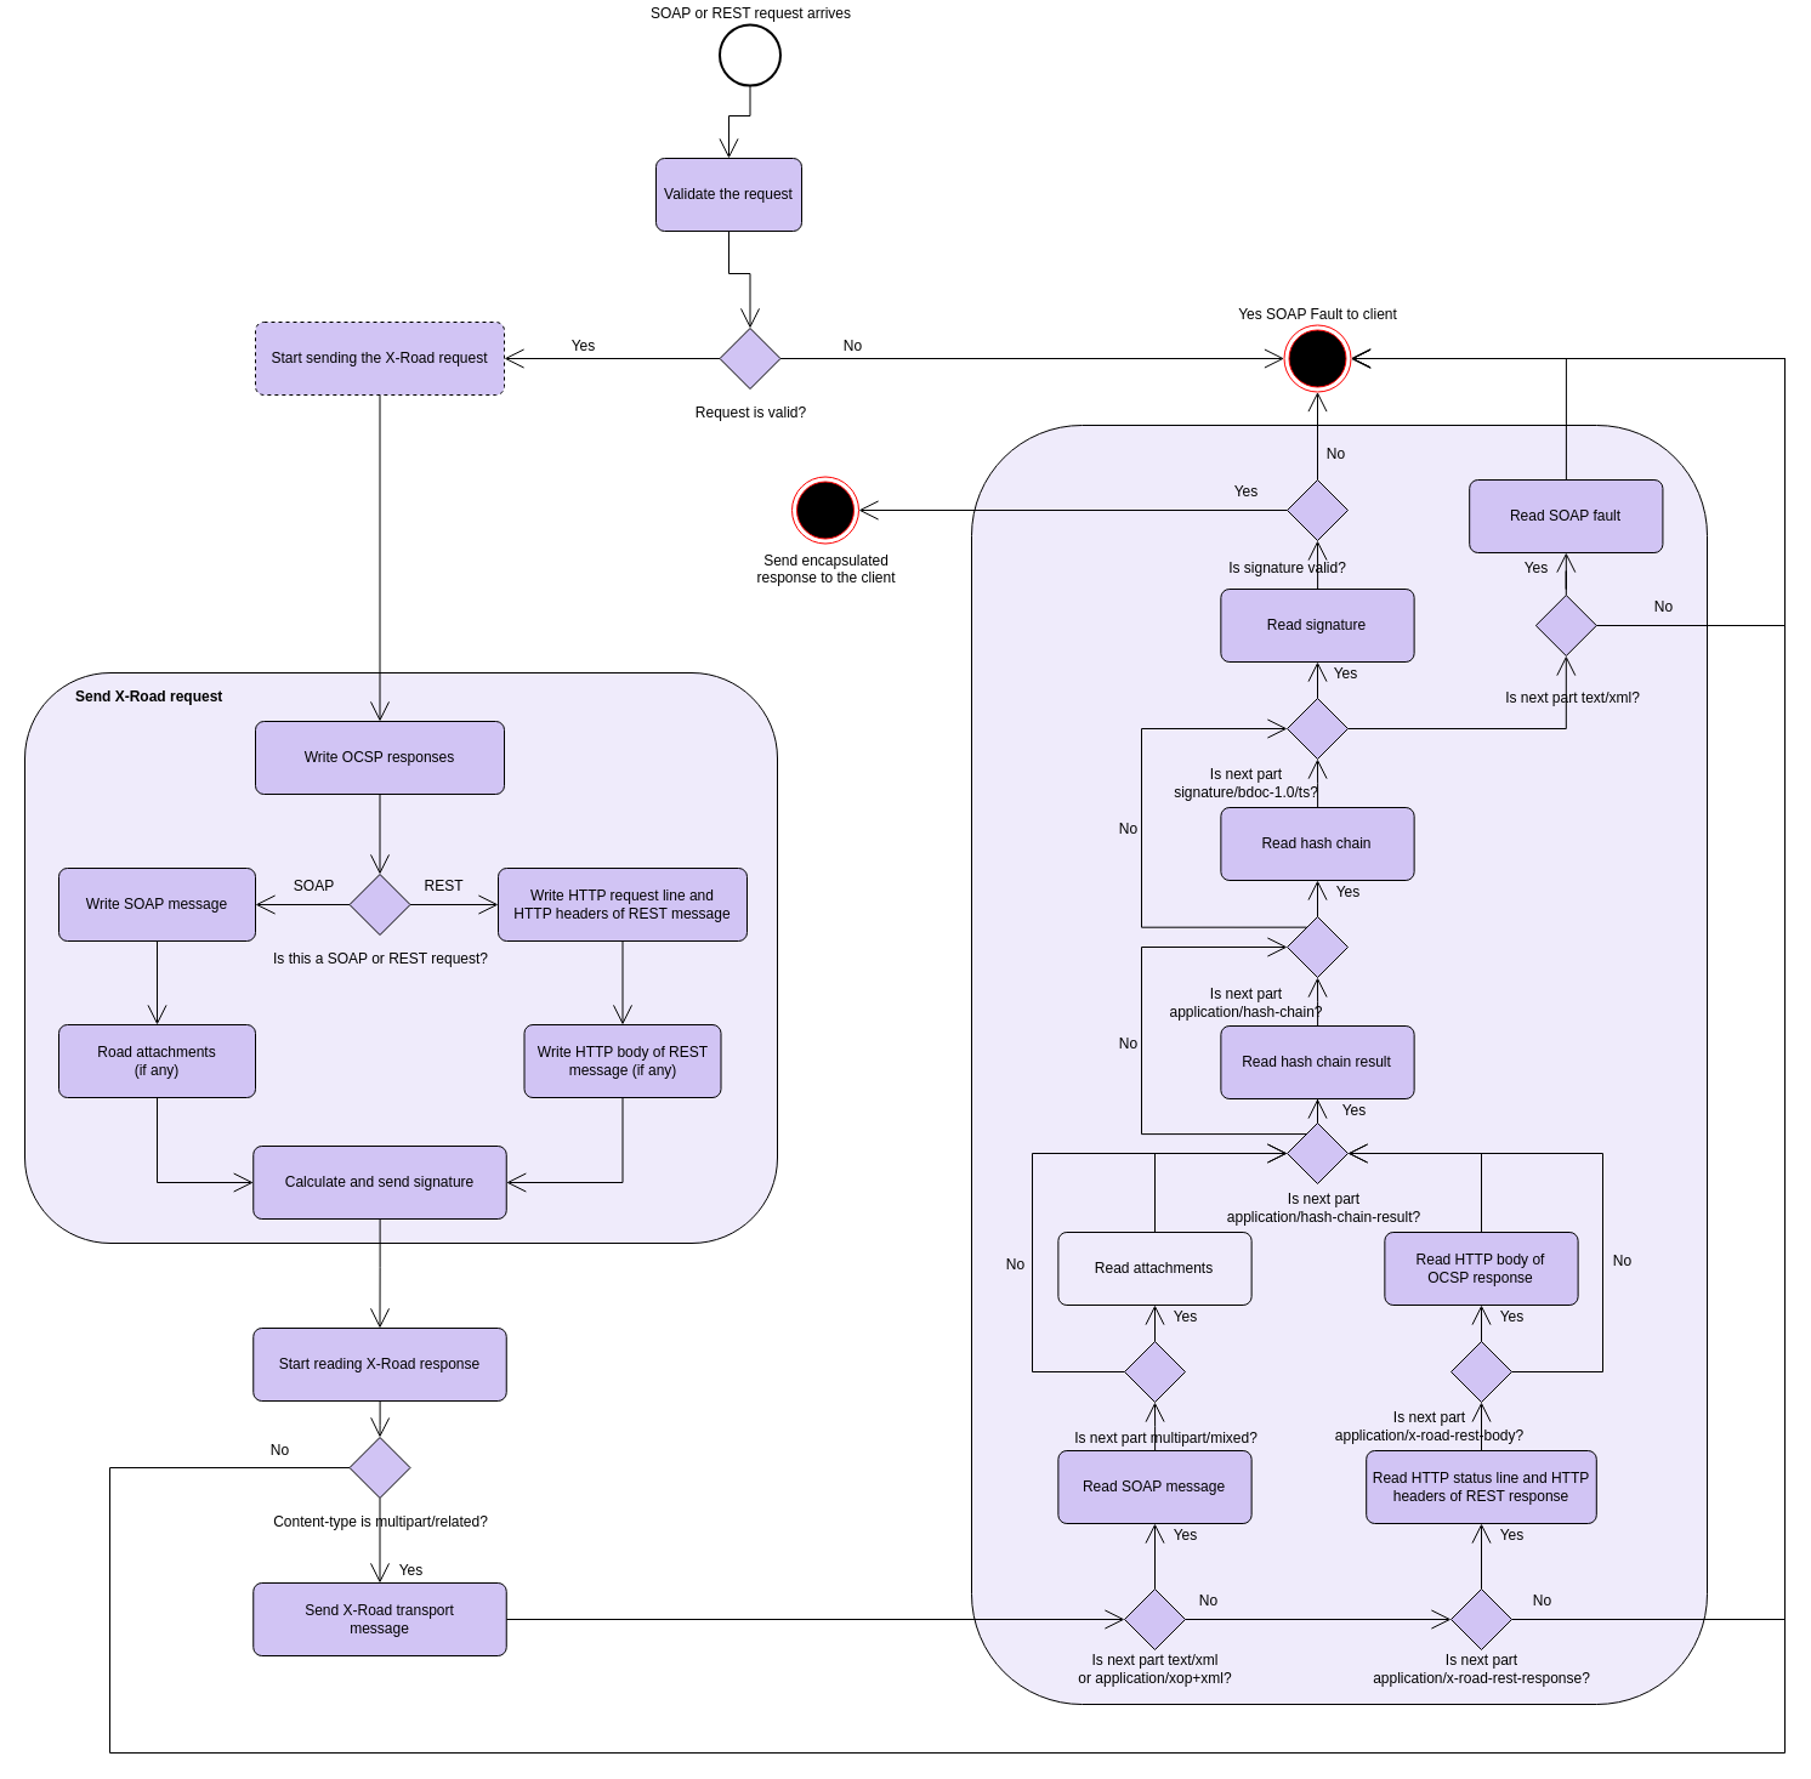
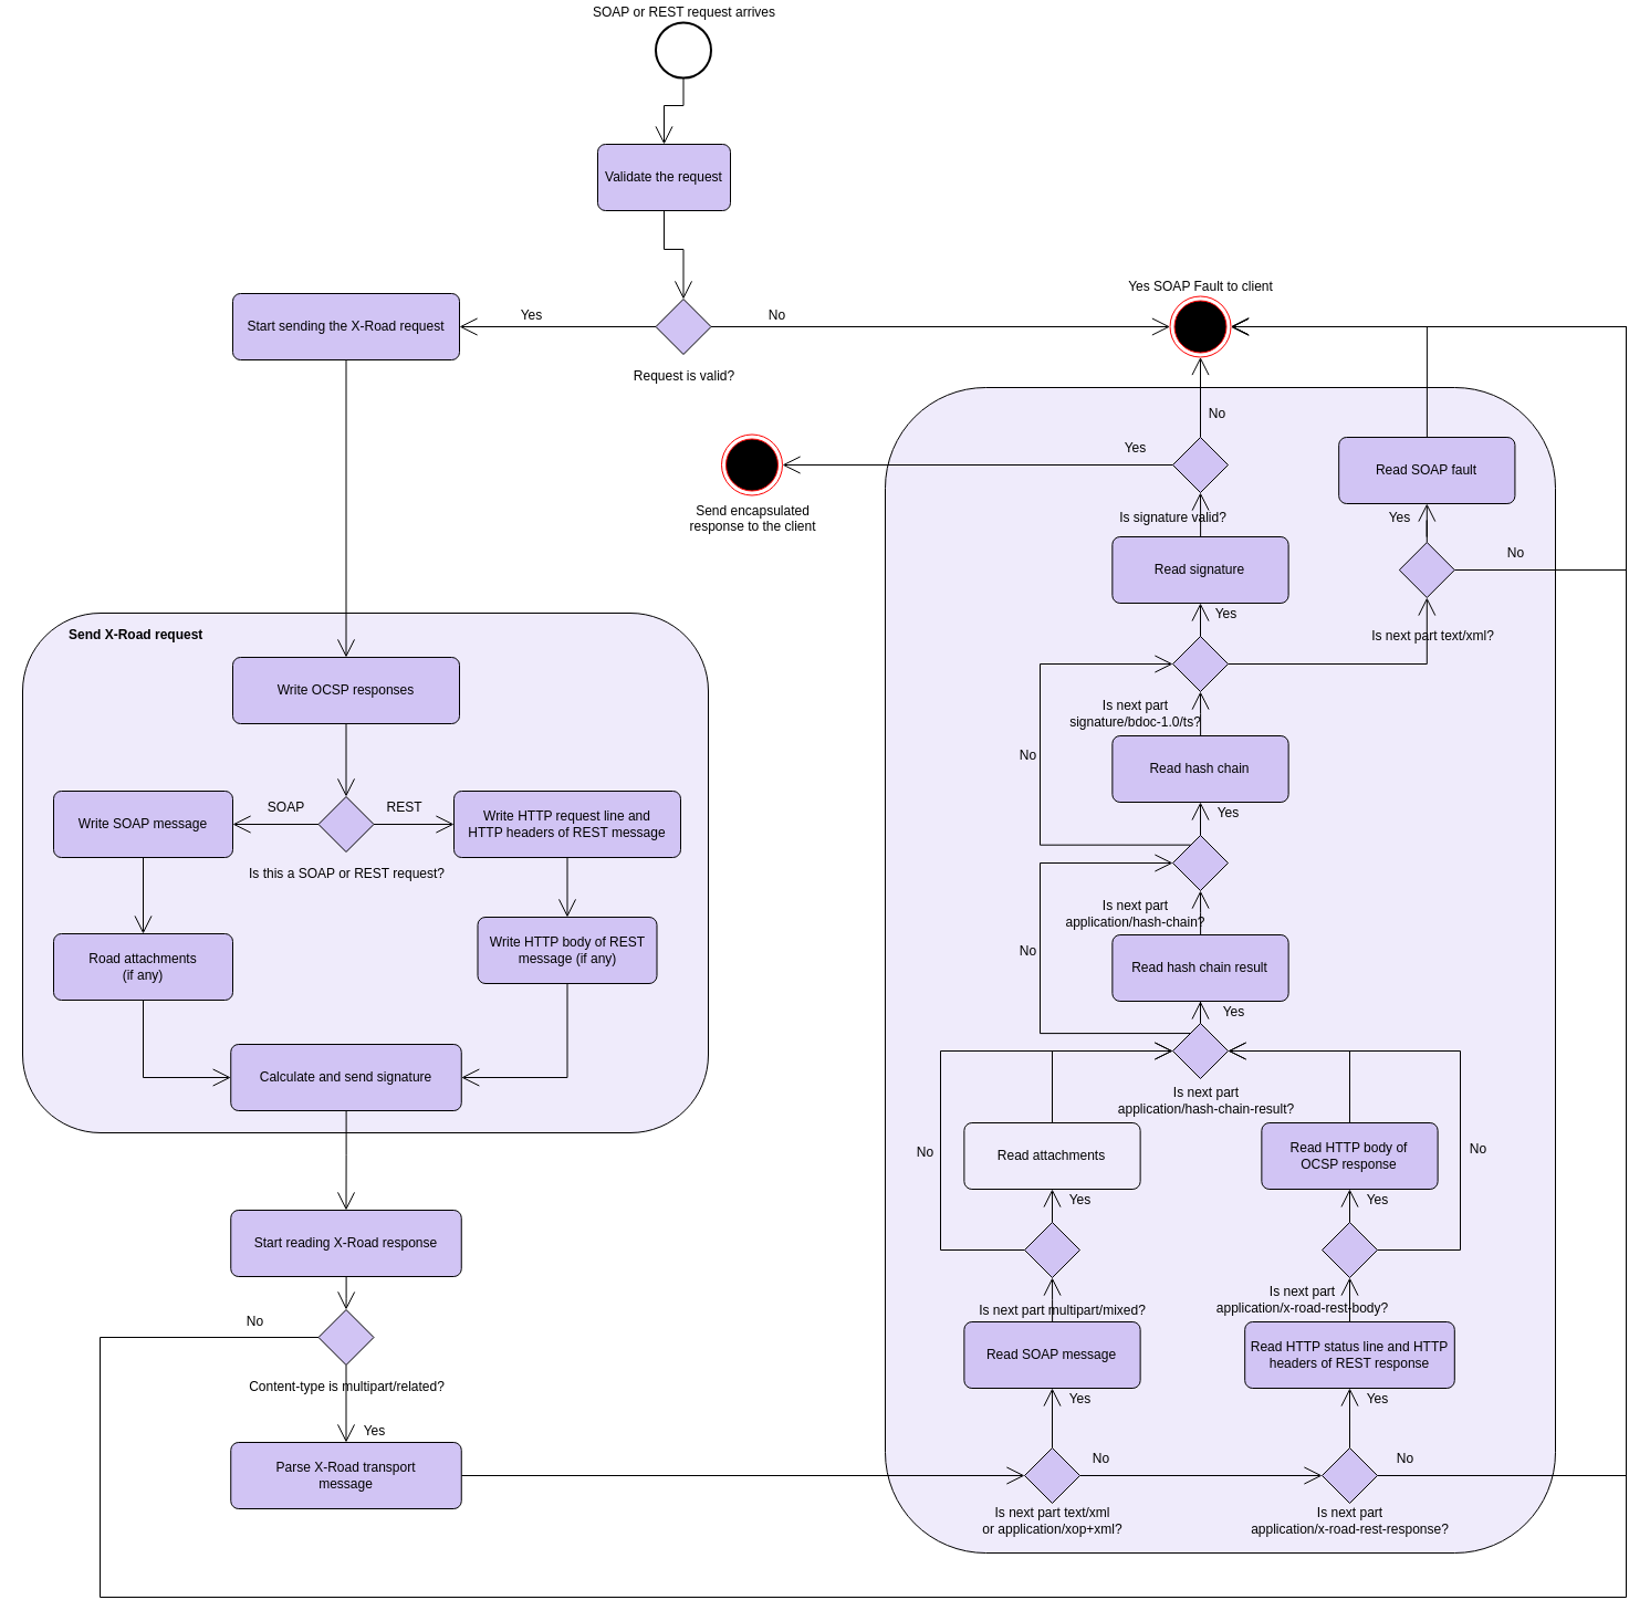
- <mxCell id="15" value="Start sending the X-Road request" style="rounded=1;whiteSpace=wrap;html=1;absoluteArcSize=1;arcSize=14;strokeWidth=1;fillColor=#D1C4F4;dashed=1;" parent="1" vertex="1"><mxGeometry x="210" y="265" width="205" height="60" as="geometry" /></mxCell>
+ <mxCell id="15" value="Start sending the X-Road request" style="rounded=1;whiteSpace=wrap;html=1;absoluteArcSize=1;arcSize=14;strokeWidth=1;fillColor=#D1C4F4;" parent="1" vertex="1"><mxGeometry x="210" y="265" width="205" height="60" as="geometry" /></mxCell>
- <mxCell id="32" value="Write HTTP body of REST message (if any)" style="rounded=1;whiteSpace=wrap;html=1;absoluteArcSize=1;arcSize=14;strokeWidth=1;fillColor=#D1C4F4;" parent="1" vertex="1"><mxGeometry x="431.5" y="844" width="162" height="60" as="geometry" /></mxCell>
+ <mxCell id="32" value="Write HTTP body of REST message (if any)" style="rounded=1;whiteSpace=wrap;html=1;absoluteArcSize=1;arcSize=14;strokeWidth=1;fillColor=#D1C4F4;" parent="1" vertex="1"><mxGeometry x="431.5" y="829" width="162" height="60" as="geometry" /></mxCell>
- <mxCell id="43" value="Send X-Road transport&lt;br&gt;message" style="rounded=1;whiteSpace=wrap;html=1;absoluteArcSize=1;arcSize=14;strokeWidth=1;fillColor=#D1C4F4;" parent="1" vertex="1"><mxGeometry x="208.25" y="1304" width="208.5" height="60" as="geometry" /></mxCell>
+ <mxCell id="43" value="Parse X-Road transport&lt;br&gt;message" style="rounded=1;whiteSpace=wrap;html=1;absoluteArcSize=1;arcSize=14;strokeWidth=1;fillColor=#D1C4F4;" parent="1" vertex="1"><mxGeometry x="208.25" y="1304" width="208.5" height="60" as="geometry" /></mxCell>
